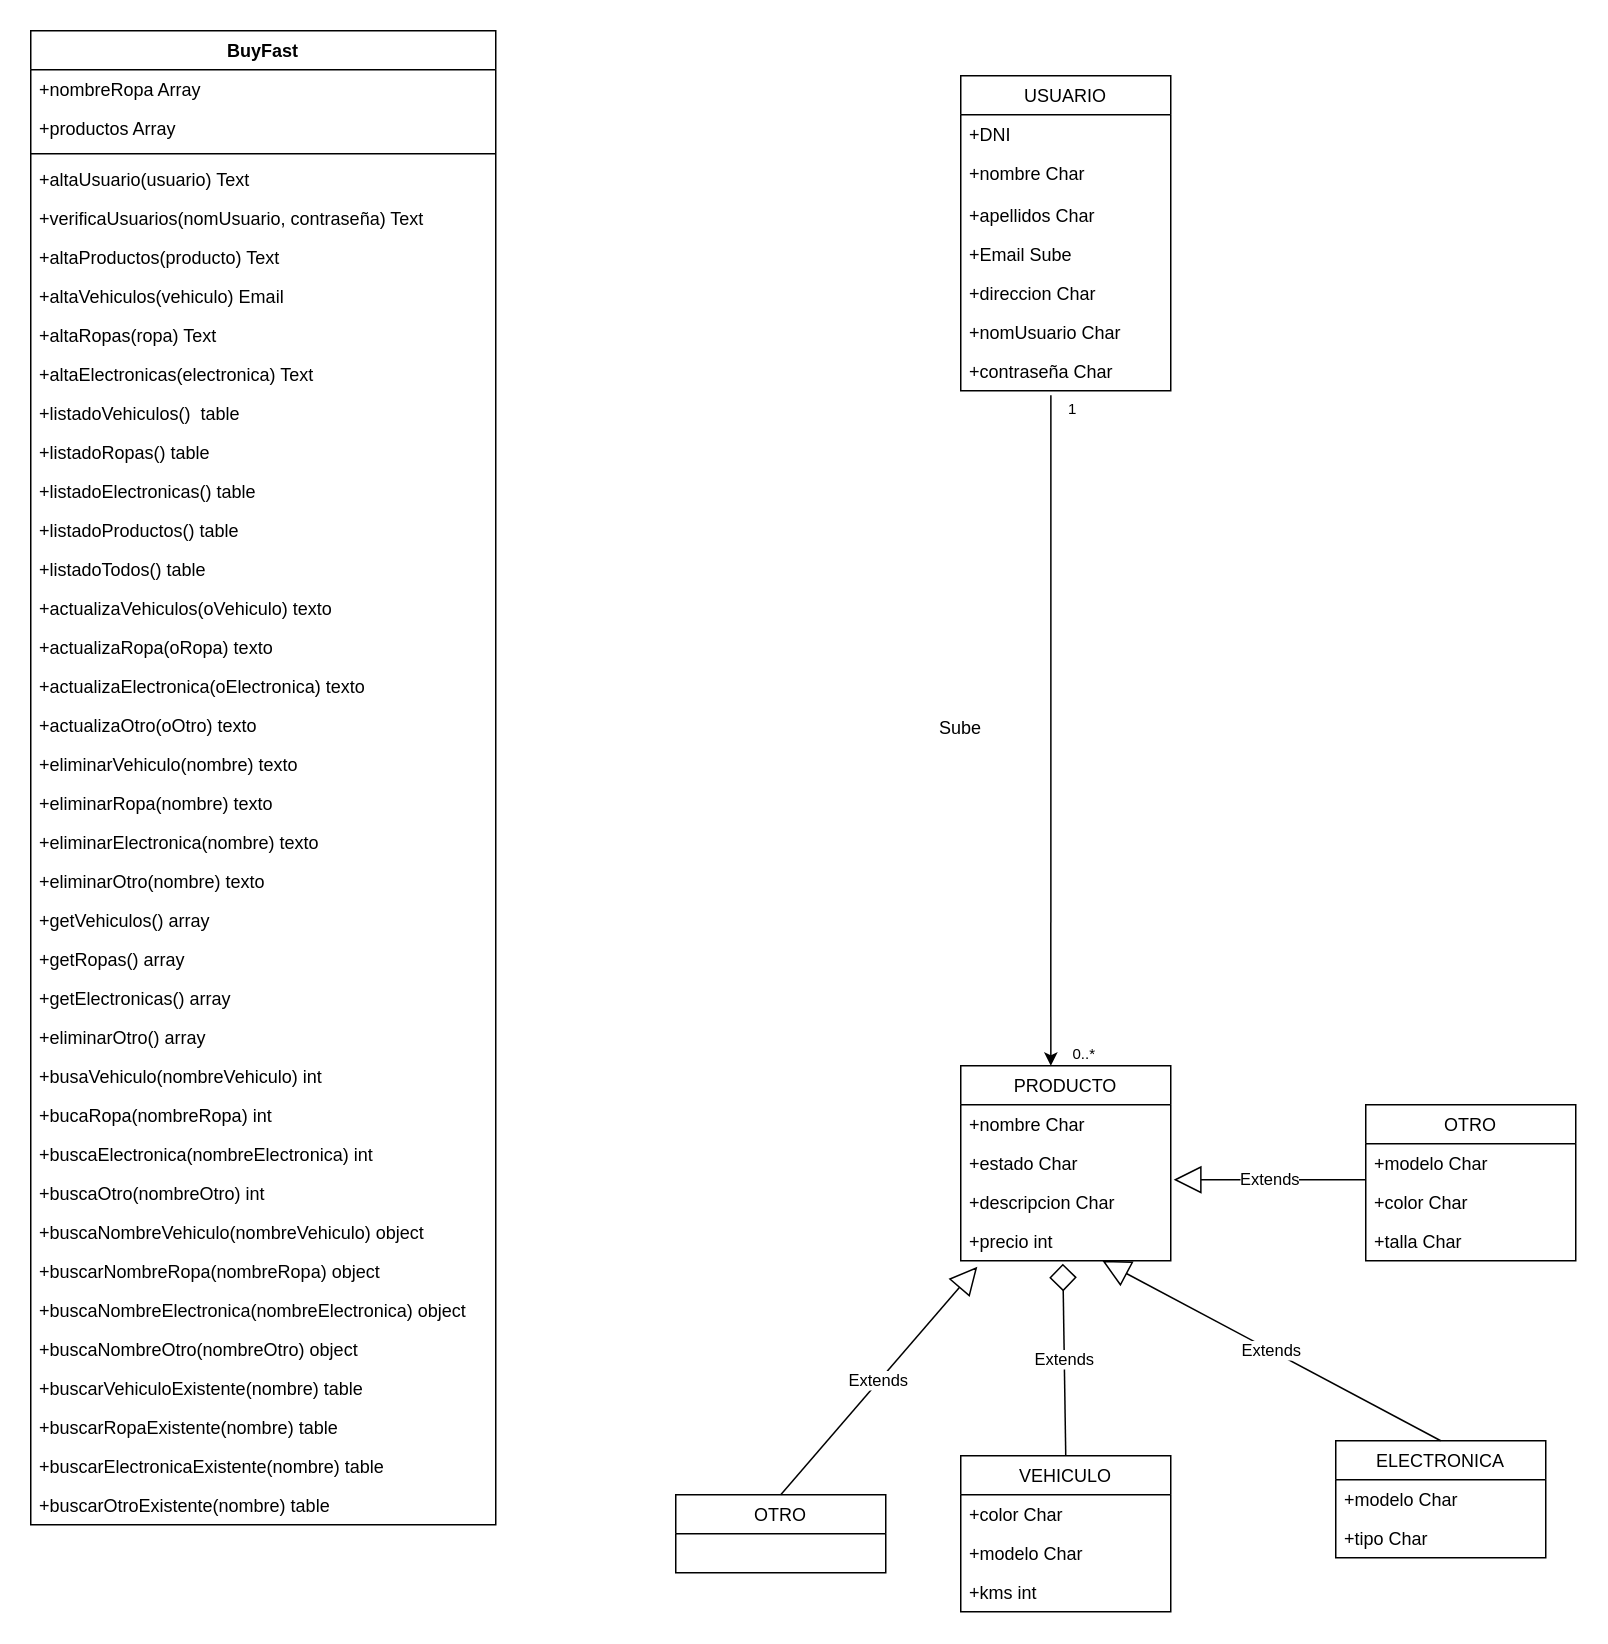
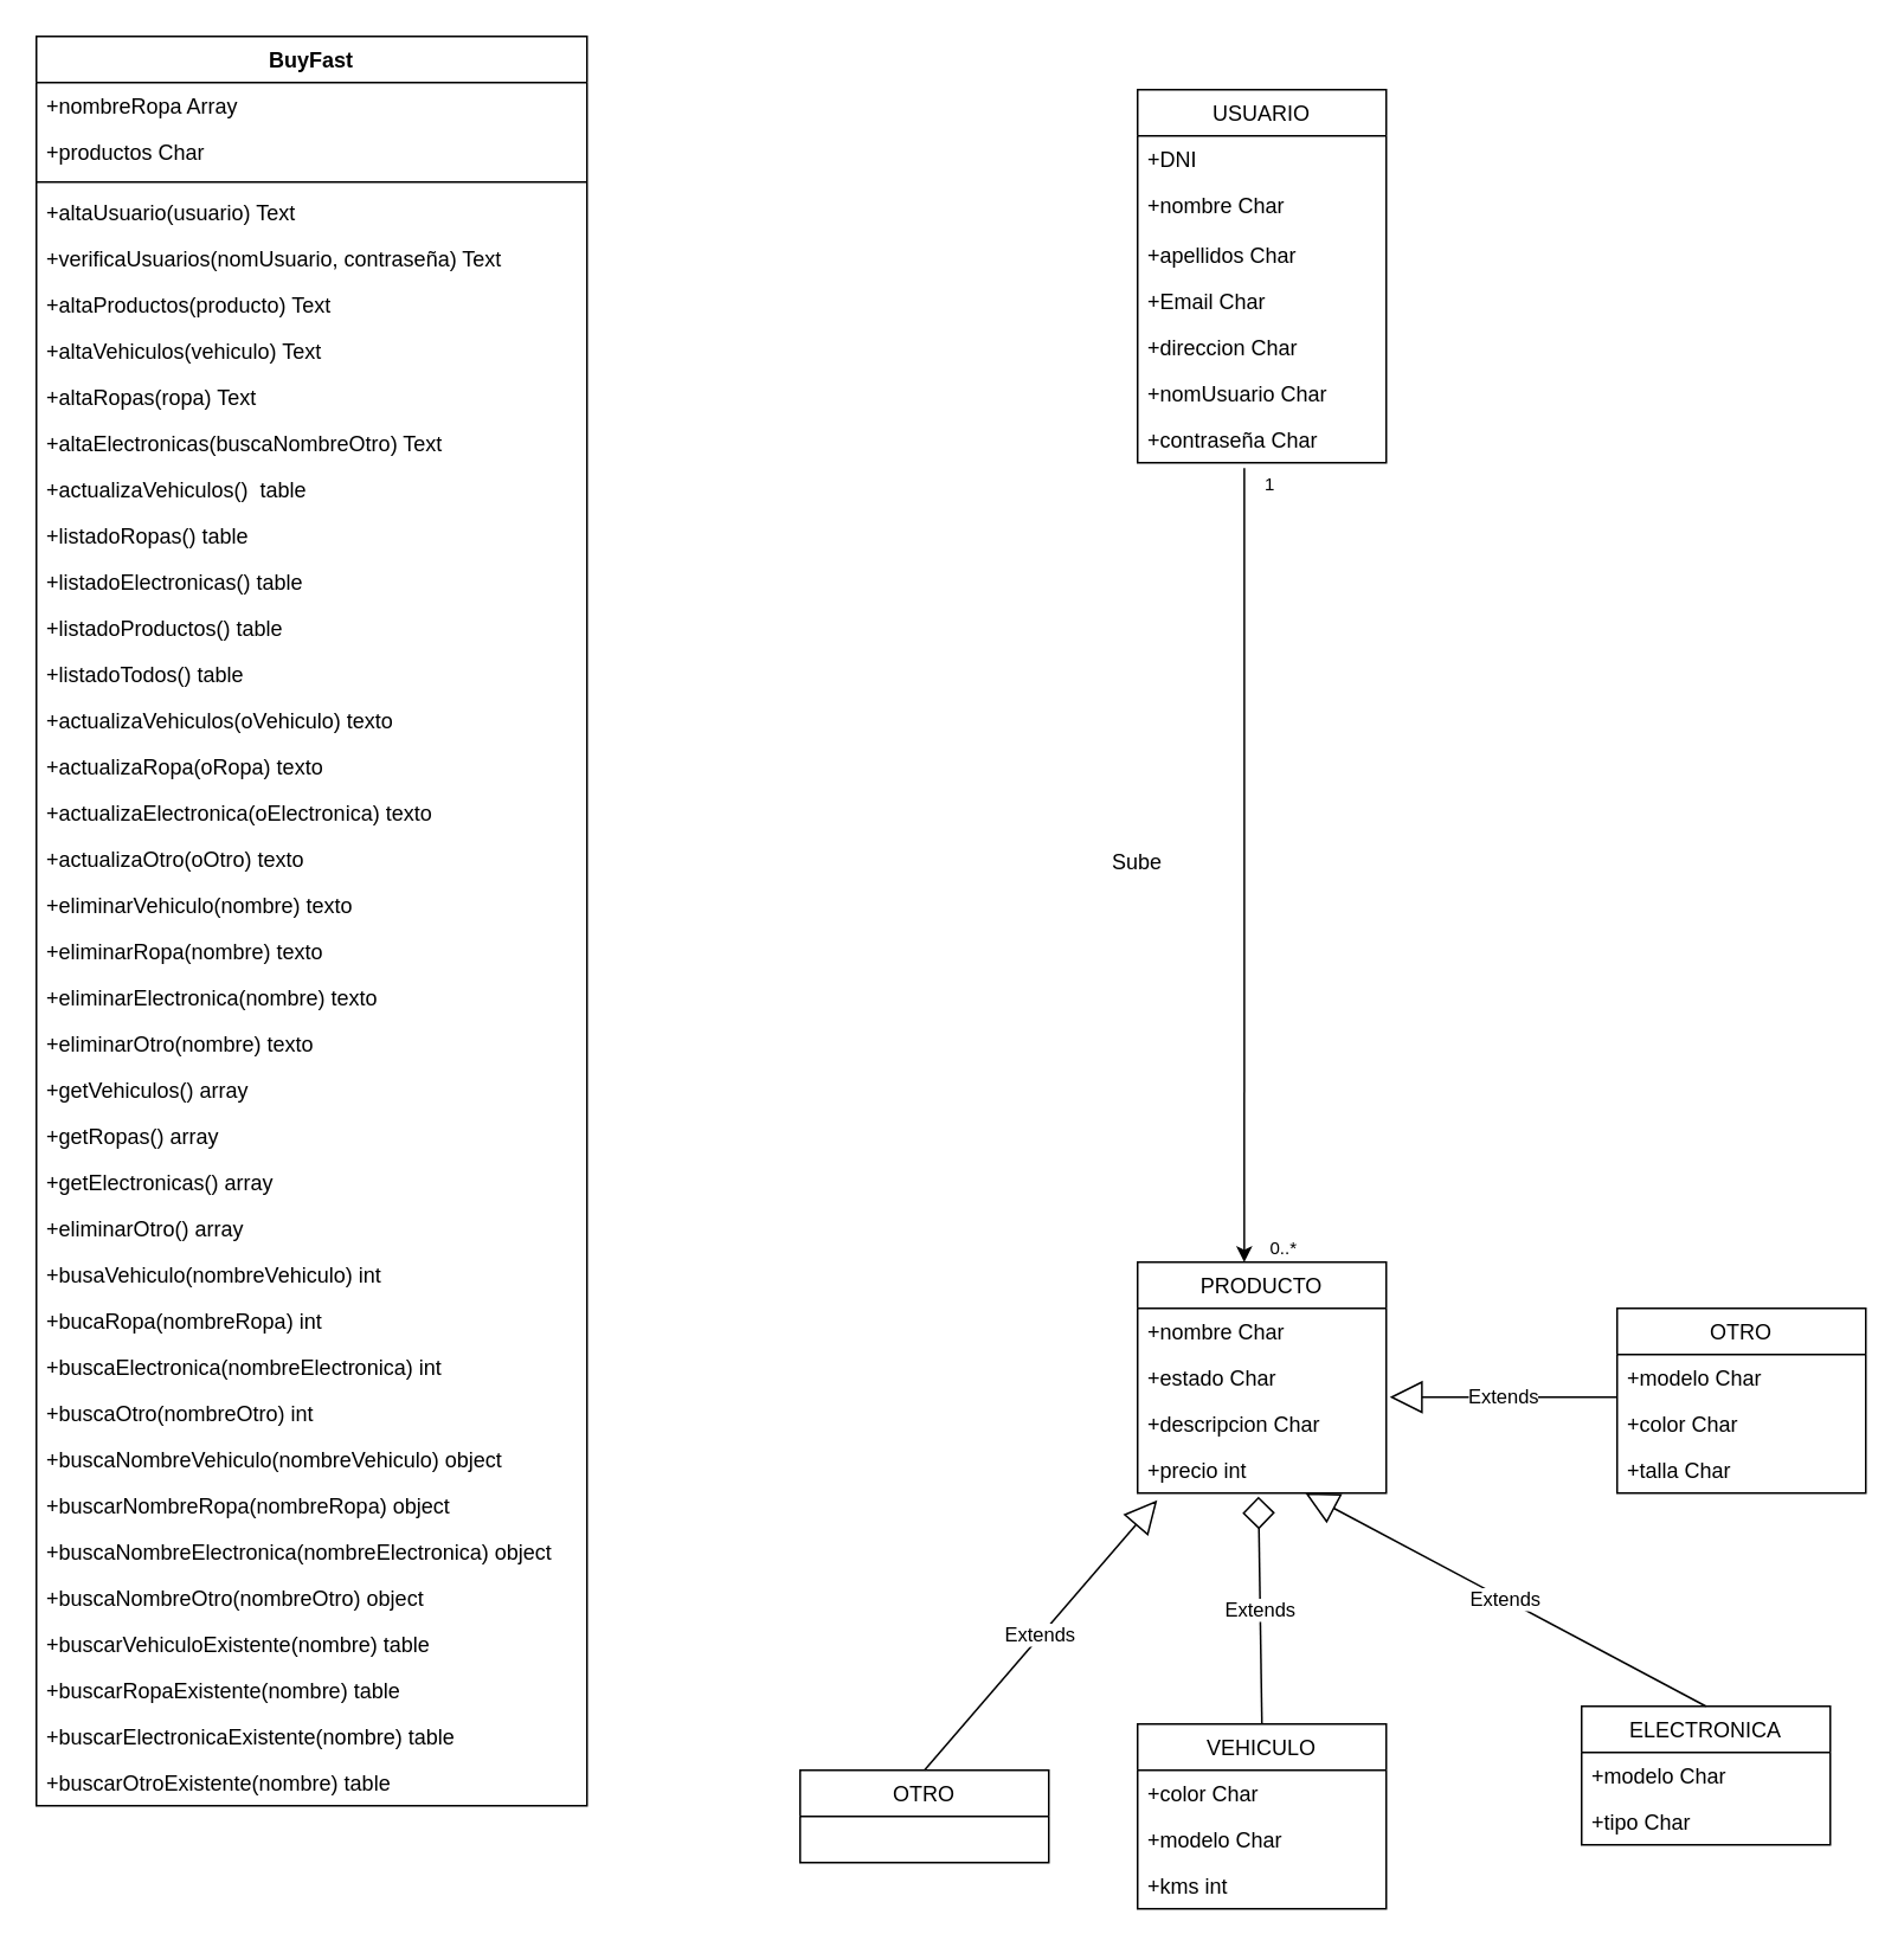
- <mxCell id="7" value="+productos Array" style="text;strokeColor=none;fillColor=none;align=left;verticalAlign=top;spacingLeft=4;spacingRight=4;overflow=hidden;rotatable=0;points=[[0,0.5],[1,0.5]];portConstraint=eastwest;" parent="5" vertex="1"><mxGeometry y="52" width="310" height="26" as="geometry" /></mxCell>
+ <mxCell id="7" value="+productos Char" style="text;strokeColor=none;fillColor=none;align=left;verticalAlign=top;spacingLeft=4;spacingRight=4;overflow=hidden;rotatable=0;points=[[0,0.5],[1,0.5]];portConstraint=eastwest;" parent="5" vertex="1"><mxGeometry y="52" width="310" height="26" as="geometry" /></mxCell>
- <mxCell id="53" value="+Email Sube" style="text;strokeColor=none;fillColor=none;align=left;verticalAlign=top;spacingLeft=4;spacingRight=4;overflow=hidden;rotatable=0;points=[[0,0.5],[1,0.5]];portConstraint=eastwest;" vertex="1" parent="49"><mxGeometry y="106" width="140" height="26" as="geometry" /></mxCell>
+ <mxCell id="53" value="+Email Char" style="text;strokeColor=none;fillColor=none;align=left;verticalAlign=top;spacingLeft=4;spacingRight=4;overflow=hidden;rotatable=0;points=[[0,0.5],[1,0.5]];portConstraint=eastwest;" vertex="1" parent="49"><mxGeometry y="106" width="140" height="26" as="geometry" /></mxCell>
- <mxCell id="12" value="+altaVehiculos(vehiculo) Email" style="text;strokeColor=none;fillColor=none;align=left;verticalAlign=top;spacingLeft=4;spacingRight=4;overflow=hidden;rotatable=0;points=[[0,0.5],[1,0.5]];portConstraint=eastwest;" parent="5" vertex="1"><mxGeometry y="164" width="310" height="26" as="geometry" /></mxCell>
+ <mxCell id="12" value="+altaVehiculos(vehiculo) Text" style="text;strokeColor=none;fillColor=none;align=left;verticalAlign=top;spacingLeft=4;spacingRight=4;overflow=hidden;rotatable=0;points=[[0,0.5],[1,0.5]];portConstraint=eastwest;" parent="5" vertex="1"><mxGeometry y="164" width="310" height="26" as="geometry" /></mxCell>
- <mxCell id="14" value="+altaElectronicas(electronica) Text" style="text;strokeColor=none;fillColor=none;align=left;verticalAlign=top;spacingLeft=4;spacingRight=4;overflow=hidden;rotatable=0;points=[[0,0.5],[1,0.5]];portConstraint=eastwest;" parent="5" vertex="1"><mxGeometry y="216" width="310" height="26" as="geometry" /></mxCell>
+ <mxCell id="14" value="+altaElectronicas(buscaNombreOtro) Text" style="text;strokeColor=none;fillColor=none;align=left;verticalAlign=top;spacingLeft=4;spacingRight=4;overflow=hidden;rotatable=0;points=[[0,0.5],[1,0.5]];portConstraint=eastwest;" parent="5" vertex="1"><mxGeometry y="216" width="310" height="26" as="geometry" /></mxCell>
- <mxCell id="15" value="+listadoVehiculos()  table" style="text;strokeColor=none;fillColor=none;align=left;verticalAlign=top;spacingLeft=4;spacingRight=4;overflow=hidden;rotatable=0;points=[[0,0.5],[1,0.5]];portConstraint=eastwest;" parent="5" vertex="1"><mxGeometry y="242" width="310" height="26" as="geometry" /></mxCell>
+ <mxCell id="15" value="+actualizaVehiculos()  table" style="text;strokeColor=none;fillColor=none;align=left;verticalAlign=top;spacingLeft=4;spacingRight=4;overflow=hidden;rotatable=0;points=[[0,0.5],[1,0.5]];portConstraint=eastwest;" parent="5" vertex="1"><mxGeometry y="242" width="310" height="26" as="geometry" /></mxCell>
